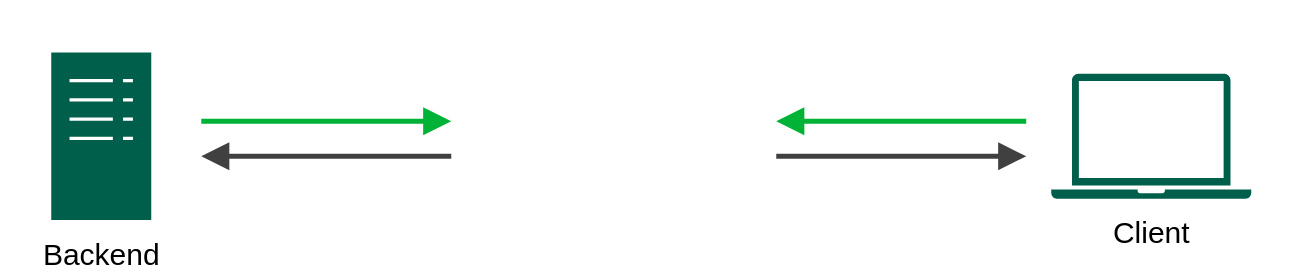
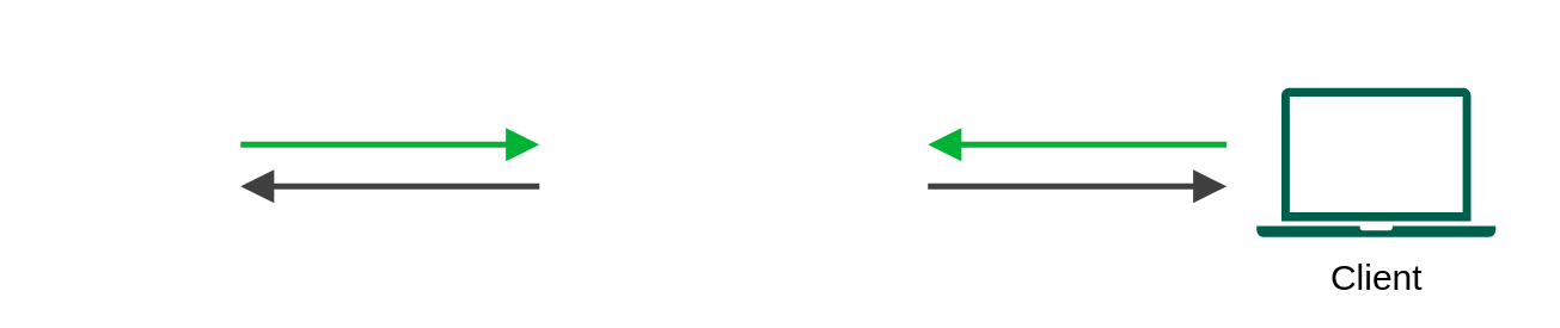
- <mxCell id="2" value="Backend" style="pointerEvents=1;shadow=0;dashed=0;html=1;strokeColor=none;fillColor=#005F4B;labelPosition=center;verticalLabelPosition=bottom;verticalAlign=top;align=center;outlineConnect=0;shape=mxgraph.veeam2.server;" vertex="1" parent="1"><mxGeometry x="20" y="20.5" width="40" height="67" as="geometry" /></mxCell>
